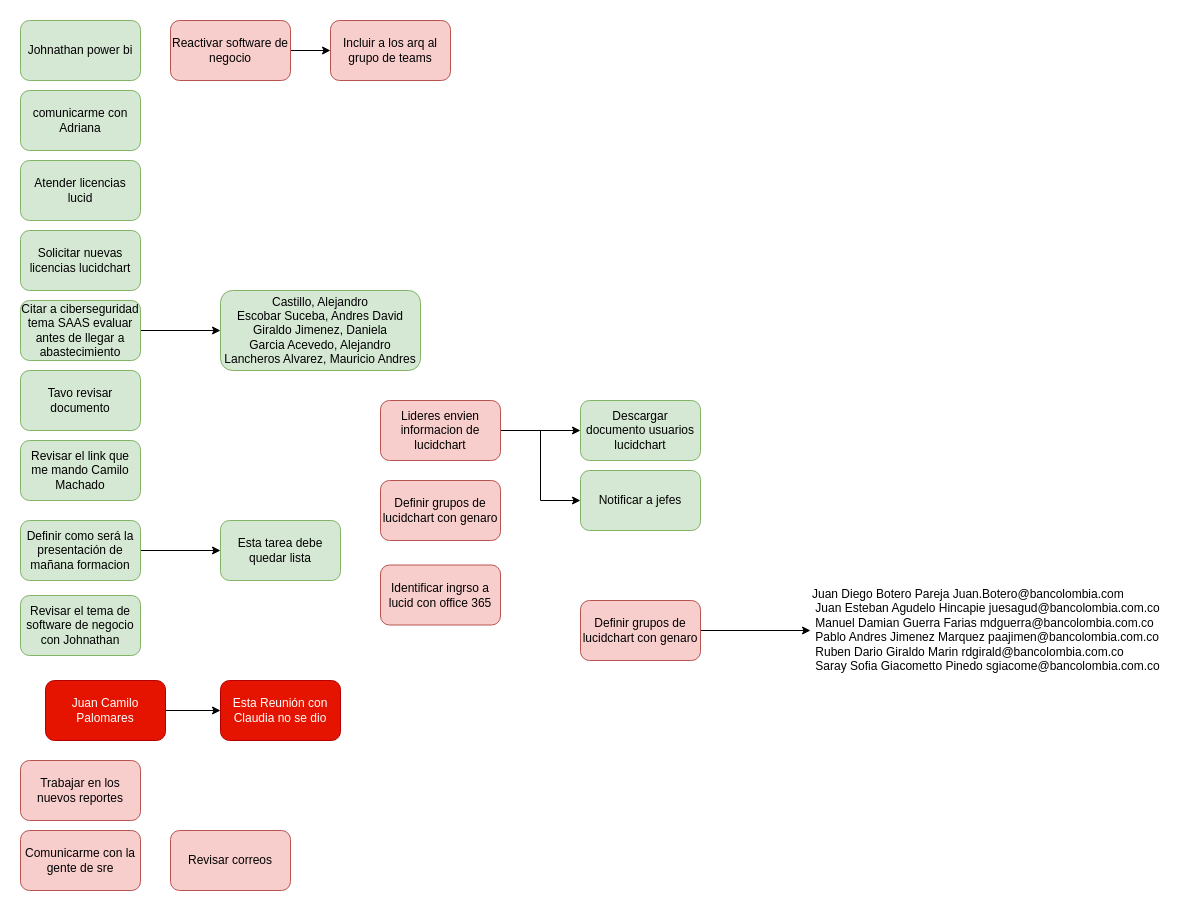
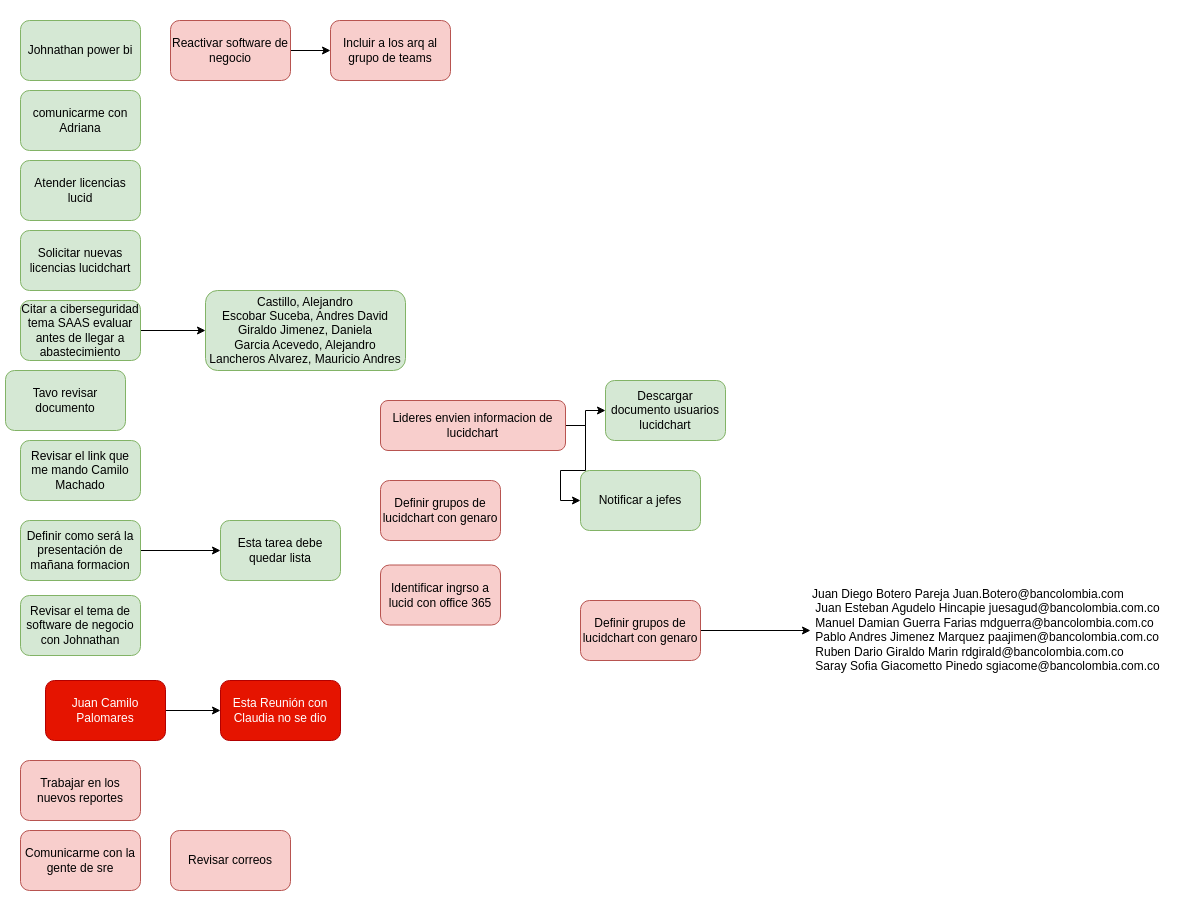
- <mxCell id="20" value="Castillo, Alejandro&lt;br/&gt;Escobar Suceba, Andres David&lt;br/&gt;Giraldo Jimenez, Daniela&lt;br/&gt;Garcia Acevedo, Alejandro&lt;br/&gt;Lancheros Alvarez, Mauricio Andres" style="rounded=1;whiteSpace=wrap;html=1;fillColor=#d5e8d4;strokeColor=#82b366;" parent="1" vertex="1"><mxGeometry x="220" y="290" width="200" height="80" as="geometry" /></mxCell>
+ <mxCell id="20" value="Castillo, Alejandro&lt;br/&gt;Escobar Suceba, Andres David&lt;br/&gt;Giraldo Jimenez, Daniela&lt;br/&gt;Garcia Acevedo, Alejandro&lt;br/&gt;Lancheros Alvarez, Mauricio Andres" style="rounded=1;whiteSpace=wrap;html=1;fillColor=#d5e8d4;strokeColor=#82b366;" parent="1" vertex="1"><mxGeometry x="205" y="290" width="200" height="80" as="geometry" /></mxCell>
- <mxCell id="6" value="Tavo revisar documento" style="rounded=1;whiteSpace=wrap;html=1;fillColor=#d5e8d4;strokeColor=#82b366;" parent="1" vertex="1"><mxGeometry x="20" y="370" width="120" height="60" as="geometry" /></mxCell>
+ <mxCell id="6" value="Tavo revisar documento" style="rounded=1;whiteSpace=wrap;html=1;fillColor=#d5e8d4;strokeColor=#82b366;" parent="1" vertex="1"><mxGeometry x="5" y="370" width="120" height="60" as="geometry" /></mxCell>
- <mxCell id="23" value="Lideres envien informacion de lucidchart" style="rounded=1;whiteSpace=wrap;html=1;fillColor=#f8cecc;strokeColor=#b85450;" parent="1" vertex="1"><mxGeometry x="380" y="400" width="120" height="60" as="geometry" /></mxCell>
+ <mxCell id="23" value="Lideres envien informacion de lucidchart" style="rounded=1;whiteSpace=wrap;html=1;fillColor=#f8cecc;strokeColor=#b85450;" parent="1" vertex="1"><mxGeometry x="380" y="400" width="185" height="50" as="geometry" /></mxCell>
- <mxCell id="24" value="Descargar documento usuarios lucidchart" style="rounded=1;whiteSpace=wrap;html=1;fillColor=#d5e8d4;strokeColor=#82b366;" parent="1" vertex="1"><mxGeometry x="580" y="400" width="120" height="60" as="geometry" /></mxCell>
+ <mxCell id="24" value="Descargar documento usuarios lucidchart" style="rounded=1;whiteSpace=wrap;html=1;fillColor=#d5e8d4;strokeColor=#82b366;" parent="1" vertex="1"><mxGeometry x="605" y="380" width="120" height="60" as="geometry" /></mxCell>
